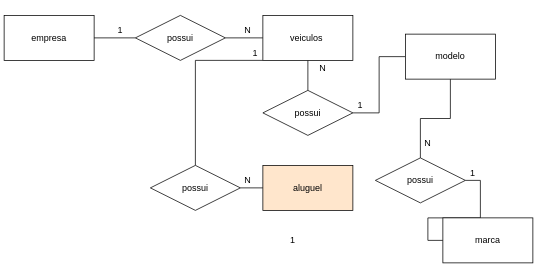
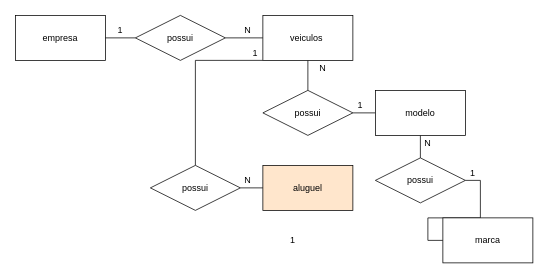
- <mxCell id="2" value="empresa" style="rounded=0;whiteSpace=wrap;html=1;" vertex="1" parent="1"><mxGeometry x="5" y="20" width="120" height="60" as="geometry" /></mxCell>
+ <mxCell id="2" value="empresa" style="rounded=0;whiteSpace=wrap;html=1;" vertex="1" parent="1"><mxGeometry y="20" width="120" height="60" as="geometry" x="20" /></mxCell>
- <mxCell id="14" value="modelo" style="rounded=0;whiteSpace=wrap;html=1;" vertex="1" parent="1"><mxGeometry x="540" y="45" width="120" height="60" as="geometry" /></mxCell>
+ <mxCell id="14" value="modelo" style="rounded=0;whiteSpace=wrap;html=1;" vertex="1" parent="1"><mxGeometry x="500" y="120" width="120" height="60" as="geometry" /></mxCell>
